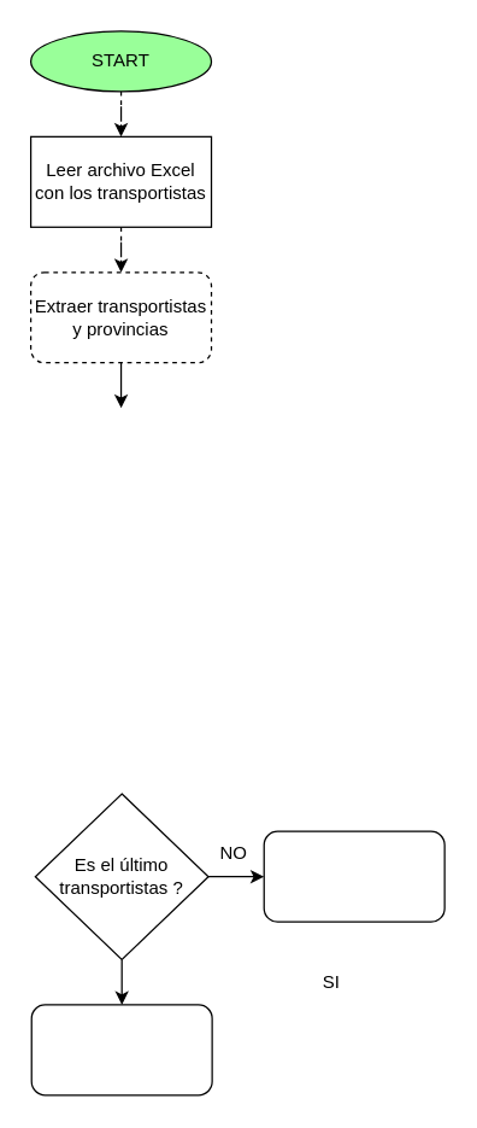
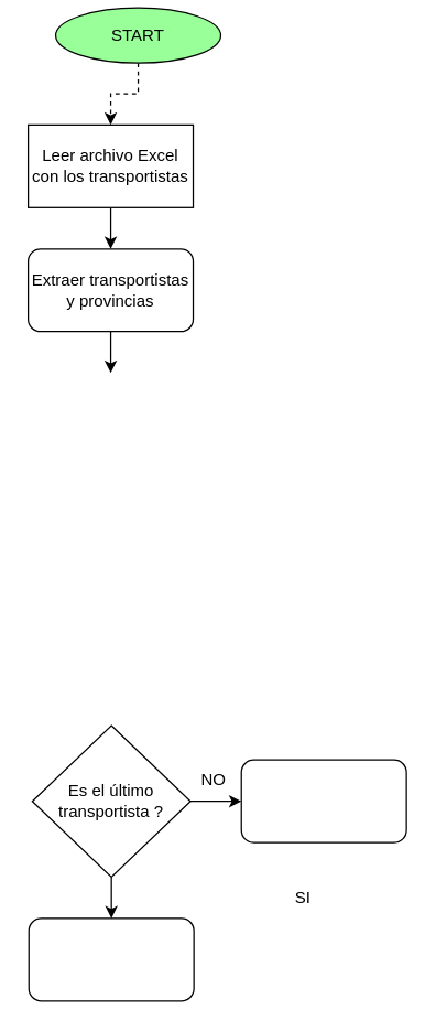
- <mxCell id="3" value="START" style="ellipse;whiteSpace=wrap;html=1;fillColor=#99FF99;" vertex="1" parent="1"><mxGeometry x="20" width="120" height="40" as="geometry" y="20" /></mxCell>
+ <mxCell id="3" value="START" style="ellipse;whiteSpace=wrap;html=1;fillColor=#99FF99;" vertex="1" parent="1"><mxGeometry x="40" y="5" width="120" height="40" as="geometry" /></mxCell>
- <mxCell id="4" value="" style="edgeStyle=orthogonalEdgeStyle;rounded=0;orthogonalLoop=1;jettySize=auto;html=1;dashed=1;" edge="1" parent="1" source="5" target="7"><mxGeometry relative="1" as="geometry" /></mxCell>
+ <mxCell id="4" value="" style="edgeStyle=orthogonalEdgeStyle;rounded=0;orthogonalLoop=1;jettySize=auto;html=1;" edge="1" parent="1" source="5" target="7"><mxGeometry relative="1" as="geometry" /></mxCell>
- <mxCell id="7" value="Extraer transportistas y provincias" style="whiteSpace=wrap;html=1;rounded=1;dashed=1;" vertex="1" parent="1"><mxGeometry x="20" y="180" width="120" height="60" as="geometry" /></mxCell>
+ <mxCell id="7" value="Extraer transportistas y provincias" style="whiteSpace=wrap;html=1;rounded=1;" vertex="1" parent="1"><mxGeometry x="20" y="180" width="120" height="60" as="geometry" /></mxCell>
- <mxCell id="10" value="Es el último transportistas ?" style="rhombus;whiteSpace=wrap;html=1;" vertex="1" parent="1"><mxGeometry x="23" y="526" width="115" height="110" as="geometry" /></mxCell>
+ <mxCell id="10" value="Es el último transportista ?" style="rhombus;whiteSpace=wrap;html=1;" vertex="1" parent="1"><mxGeometry x="23" y="526" width="115" height="110" as="geometry" /></mxCell>
